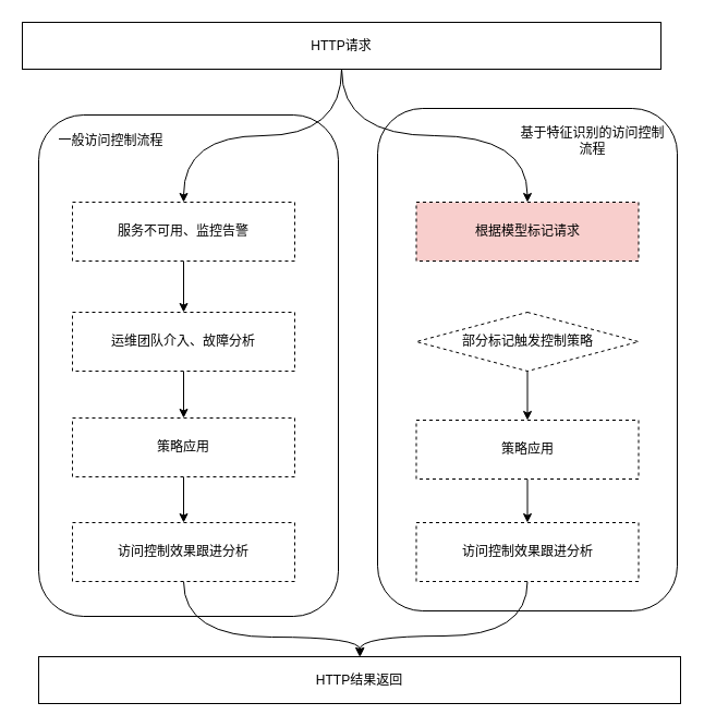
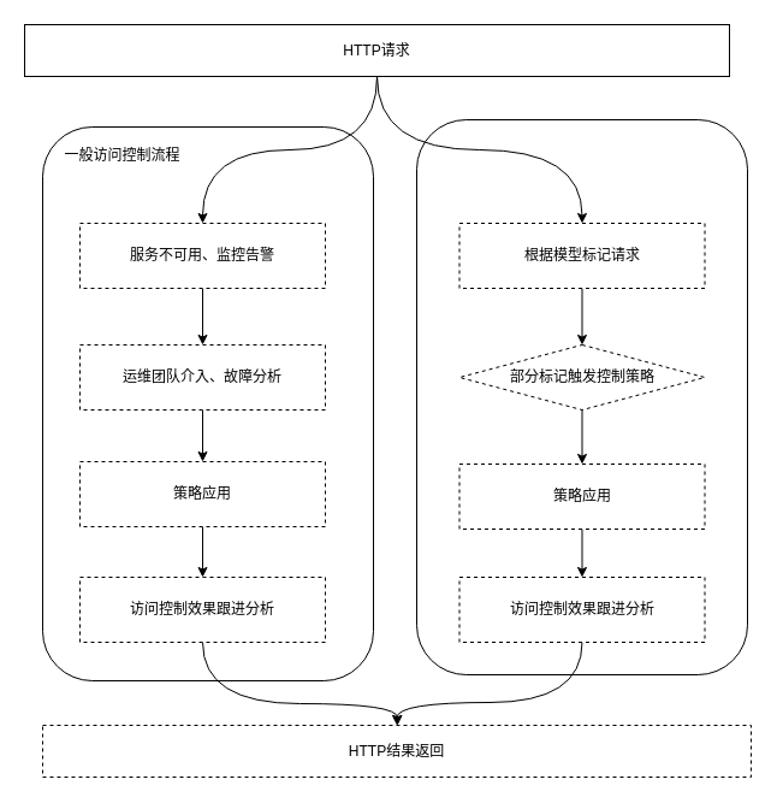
- <mxCell id="25" value="基于特征识别的访问控制流程" style="text;html=1;align=center;verticalAlign=middle;whiteSpace=wrap;rounded=0;movable=0;resizable=0;rotatable=0;deletable=0;editable=0;locked=1;connectable=0;" vertex="1" parent="1"><mxGeometry x="475" y="114" width="137" height="30" as="geometry" /></mxCell>
- <mxCell id="17" value="根据模型标记请求" style="whiteSpace=wrap;html=1;rounded=0;dashed=1;align=center;movable=0;resizable=0;rotatable=0;deletable=0;editable=0;locked=1;connectable=0;fillColor=#f8cecc;" vertex="1" parent="1"><mxGeometry x="381.5" y="185" width="204" height="54" as="geometry" /></mxCell>
+ <mxCell id="17" value="根据模型标记请求" style="whiteSpace=wrap;html=1;rounded=0;dashed=1;align=center;movable=0;resizable=0;rotatable=0;deletable=0;editable=0;locked=1;connectable=0;" vertex="1" parent="1"><mxGeometry x="381.5" y="185" width="204" height="54" as="geometry" /></mxCell>
+ <mxCell id="16" value="" style="edgeStyle=orthogonalEdgeStyle;rounded=0;orthogonalLoop=1;jettySize=auto;html=1;movable=0;resizable=0;rotatable=0;deletable=0;editable=0;locked=1;connectable=0;" edge="1" parent="1" source="17" target="19"><mxGeometry relative="1" as="geometry" /></mxCell>
- <mxCell id="15" value="HTTP结果返回" style="rounded=0;whiteSpace=wrap;html=1;movable=0;resizable=0;rotatable=0;deletable=0;editable=0;locked=1;connectable=0;" vertex="1" parent="1"><mxGeometry x="35" y="602" width="589" height="43" as="geometry" /></mxCell>
+ <mxCell id="15" value="HTTP结果返回" style="rounded=0;whiteSpace=wrap;html=1;movable=0;resizable=0;rotatable=0;deletable=0;editable=0;locked=1;connectable=0;dashed=1;" vertex="1" parent="1"><mxGeometry x="35" y="602" width="589" height="43" as="geometry" /></mxCell>
